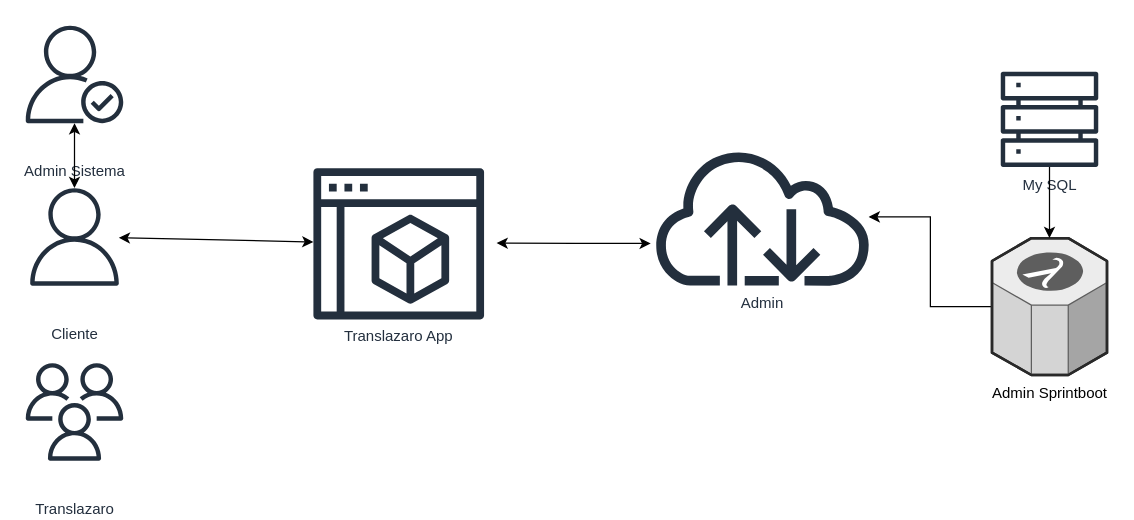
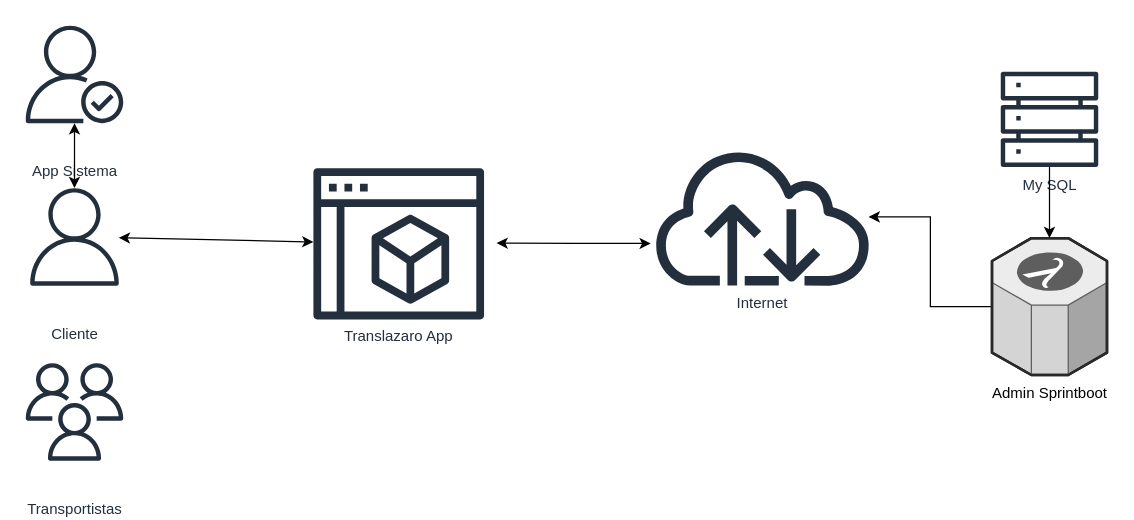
- <mxCell id="5" value="Admin Sistema" style="sketch=0;outlineConnect=0;fontColor=#232F3E;gradientColor=none;fillColor=#232F3D;strokeColor=none;dashed=0;verticalLabelPosition=bottom;verticalAlign=middle;align=center;html=1;fontSize=12;fontStyle=0;aspect=fixed;pointerEvents=1;shape=mxgraph.aws4.authenticated_user;" vertex="1" parent="1"><mxGeometry x="20" y="20" width="78" height="78" as="geometry" /></mxCell>
+ <mxCell id="5" value="App Sistema" style="sketch=0;outlineConnect=0;fontColor=#232F3E;gradientColor=none;fillColor=#232F3D;strokeColor=none;dashed=0;verticalLabelPosition=bottom;verticalAlign=middle;align=center;html=1;fontSize=12;fontStyle=0;aspect=fixed;pointerEvents=1;shape=mxgraph.aws4.authenticated_user;" vertex="1" parent="1"><mxGeometry x="20" y="20" width="78" height="78" as="geometry" /></mxCell>
- <mxCell id="6" value="Admin" style="sketch=0;outlineConnect=0;fontColor=#232F3E;gradientColor=none;fillColor=#232F3D;strokeColor=none;dashed=0;verticalLabelPosition=bottom;verticalAlign=top;align=center;html=1;fontSize=12;fontStyle=0;aspect=fixed;pointerEvents=1;shape=mxgraph.aws4.internet;" vertex="1" parent="1"><mxGeometry x="520" y="118" width="178.75" height="110" as="geometry" /></mxCell>
+ <mxCell id="6" value="Internet" style="sketch=0;outlineConnect=0;fontColor=#232F3E;gradientColor=none;fillColor=#232F3D;strokeColor=none;dashed=0;verticalLabelPosition=bottom;verticalAlign=top;align=center;html=1;fontSize=12;fontStyle=0;aspect=fixed;pointerEvents=1;shape=mxgraph.aws4.internet;" vertex="1" parent="1"><mxGeometry x="520" y="118" width="178.75" height="110" as="geometry" /></mxCell>
- <mxCell id="2" value="Translazaro" style="sketch=0;outlineConnect=0;fontColor=#232F3E;gradientColor=none;fillColor=#232F3D;strokeColor=none;dashed=0;verticalLabelPosition=bottom;verticalAlign=middle;align=center;html=1;fontSize=12;fontStyle=0;aspect=fixed;pointerEvents=1;shape=mxgraph.aws4.users;" vertex="1" parent="1"><mxGeometry x="20" y="290" width="78" height="78" as="geometry" /></mxCell>
+ <mxCell id="2" value="Transportistas" style="sketch=0;outlineConnect=0;fontColor=#232F3E;gradientColor=none;fillColor=#232F3D;strokeColor=none;dashed=0;verticalLabelPosition=bottom;verticalAlign=middle;align=center;html=1;fontSize=12;fontStyle=0;aspect=fixed;pointerEvents=1;shape=mxgraph.aws4.users;" vertex="1" parent="1"><mxGeometry x="20" y="290" width="78" height="78" as="geometry" /></mxCell>
